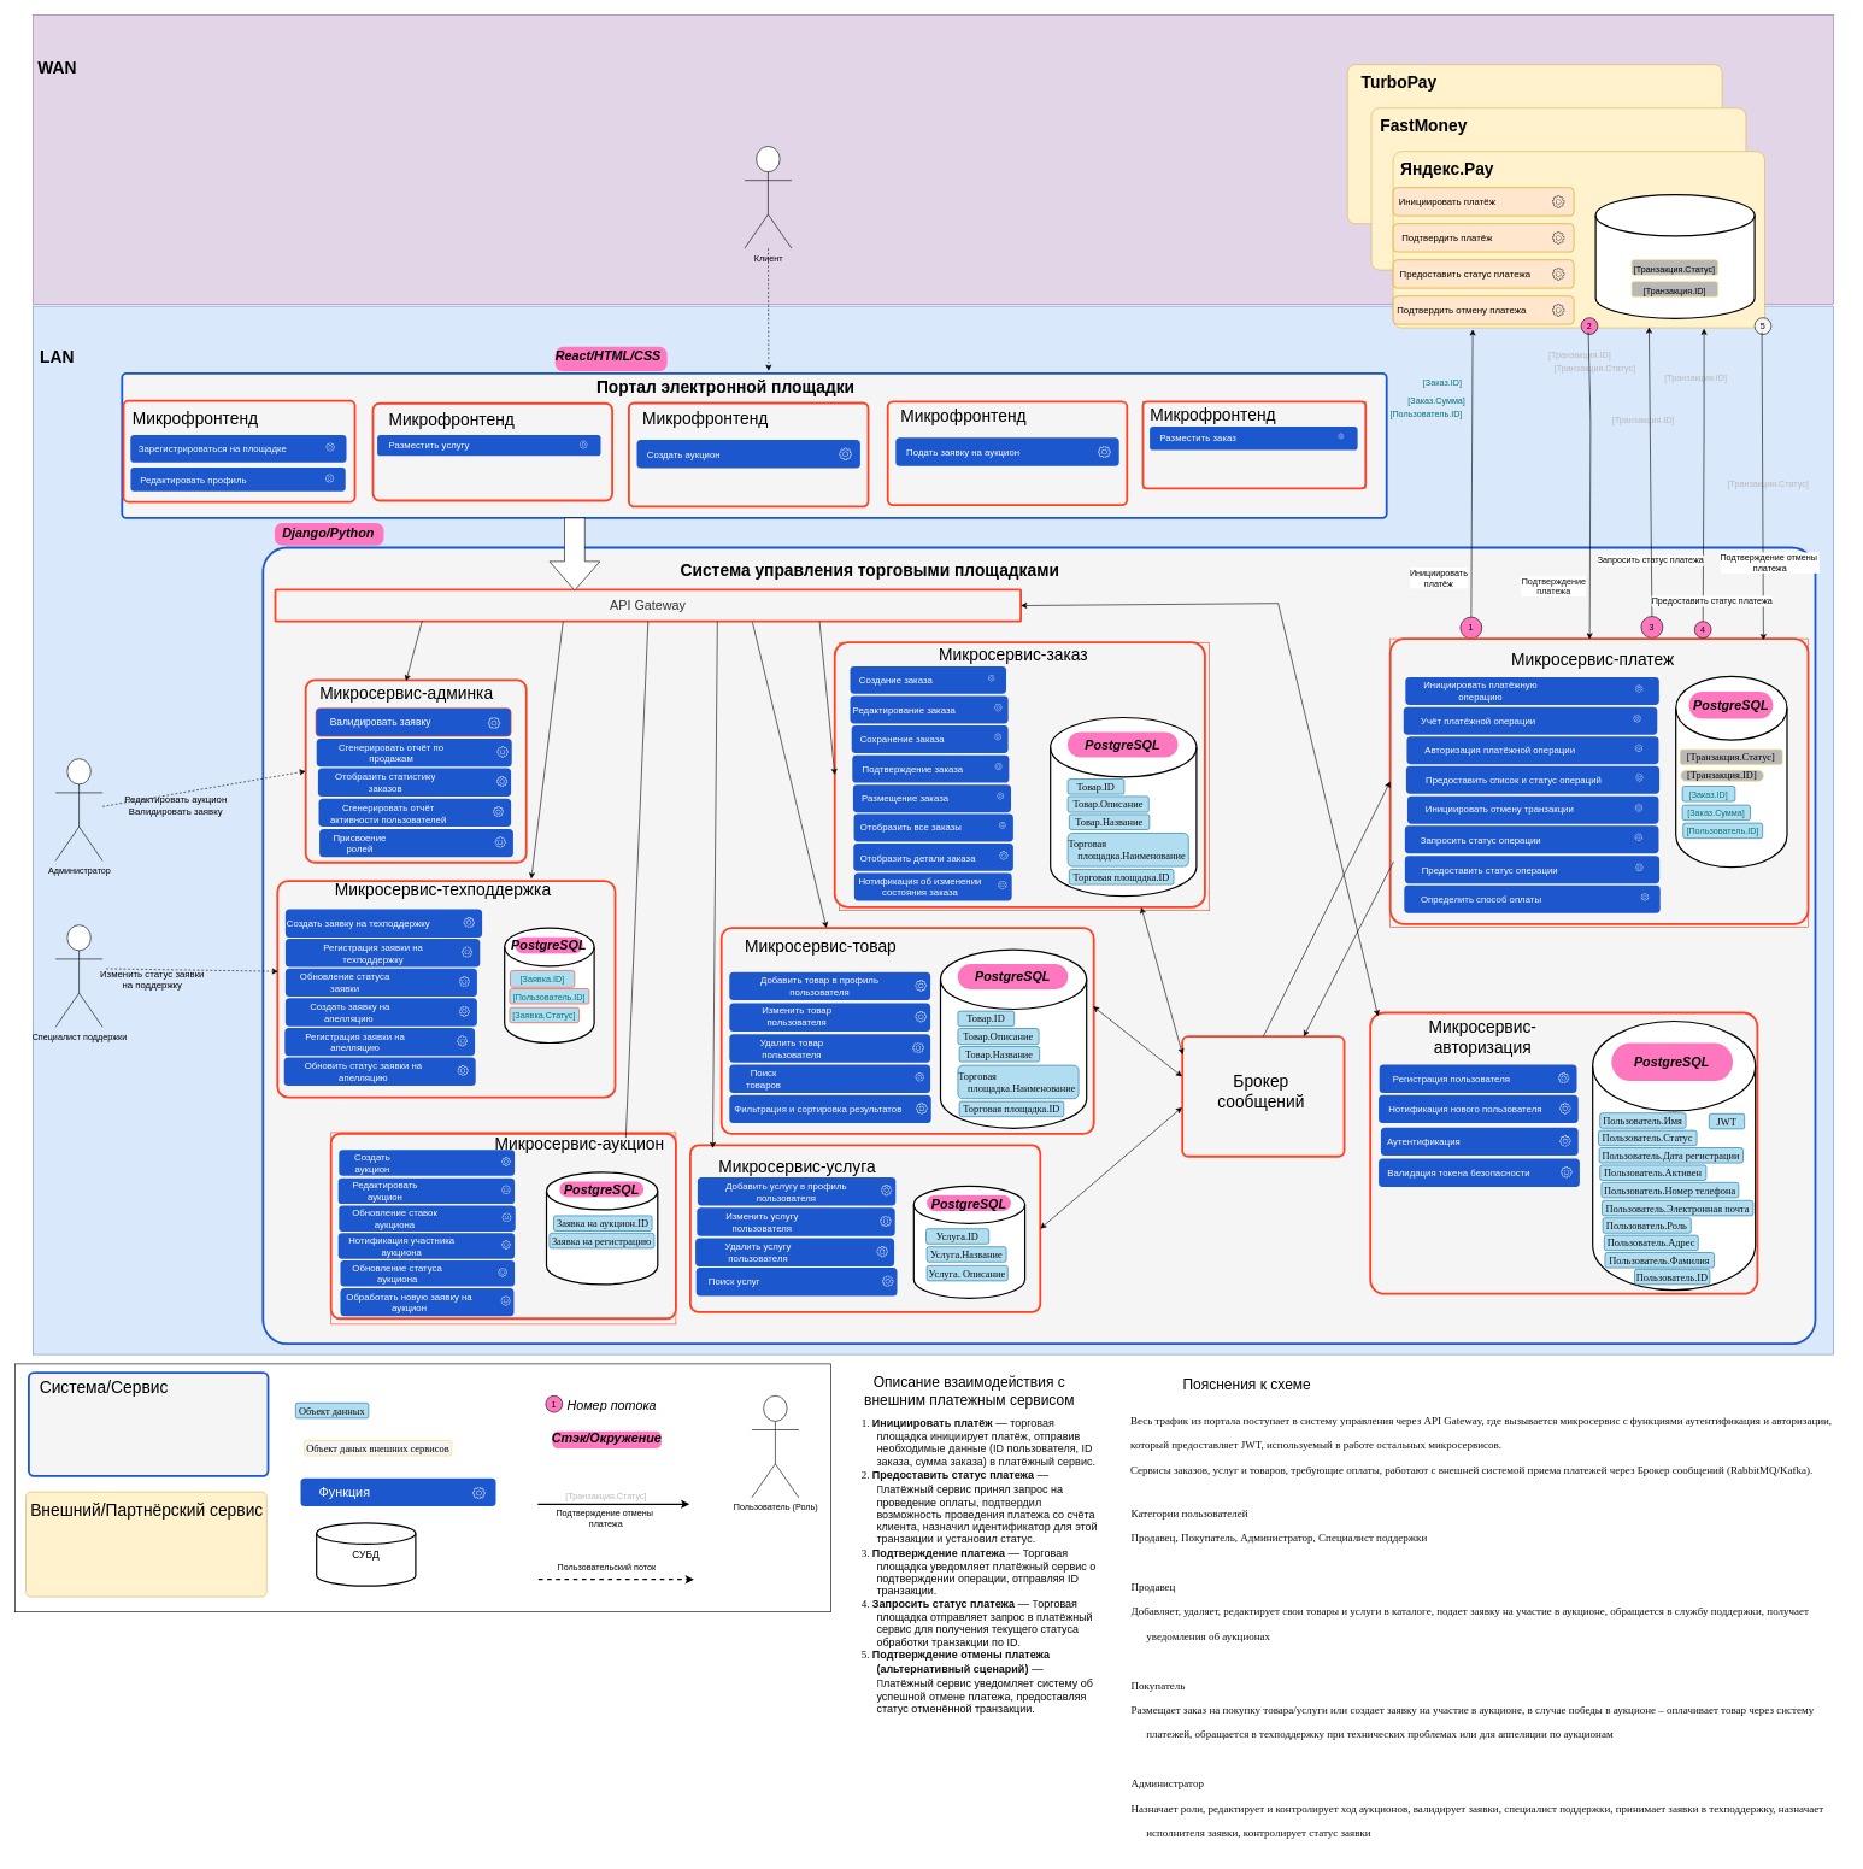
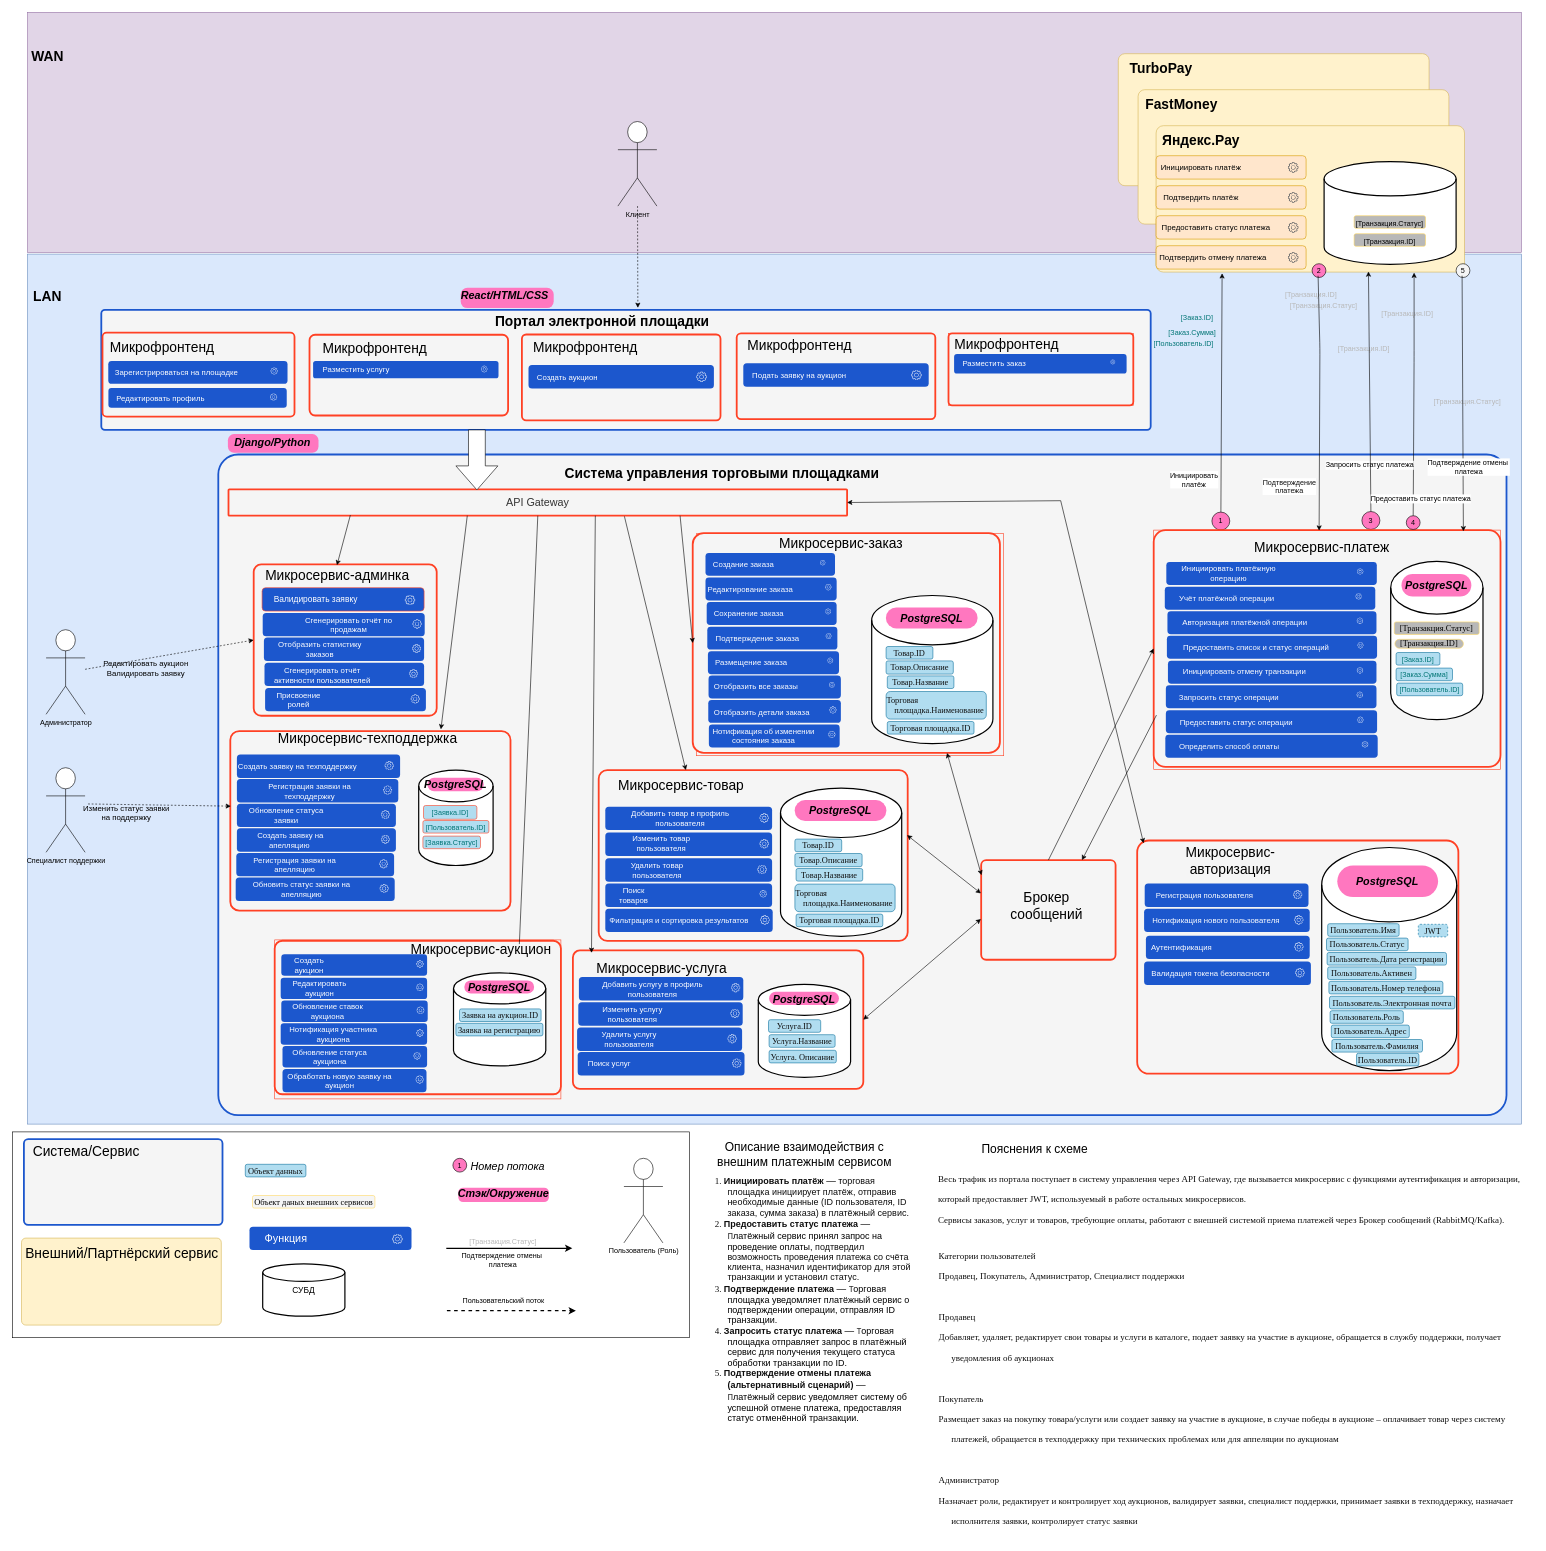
- <mxCell id="144" value="Сгенерировать отчёт по продажам" style="text;html=1;align=center;verticalAlign=middle;whiteSpace=wrap;rounded=1;fontSize=13;fontColor=#FFFFFF;strokeColor=none;" vertex="1" parent="141"><mxGeometry x="5.243" y="4.5" width="197.476" height="30" as="geometry" /></mxCell>
+ <mxCell id="144" value="Сгенерировать отчёт по продажам" style="text;html=1;align=center;verticalAlign=middle;whiteSpace=wrap;rounded=1;fontSize=13;fontColor=#FFFFFF;strokeColor=none;" vertex="1" parent="141"><mxGeometry x="45.243" y="4.5" width="197.476" height="30" as="geometry" /></mxCell>
- <mxCell id="292" value="&lt;p style=&quot;margin: 0px 0px 0px 13px; text-indent: -13px; font-variant-numeric: normal; font-variant-east-asian: normal; font-variant-alternates: normal; font-kerning: auto; font-optical-sizing: auto; font-feature-settings: normal; font-variation-settings: normal; font-variant-position: normal; font-stretch: normal; line-height: normal; color: rgb(14, 14, 14); text-align: start;&quot; class=&quot;p1&quot;&gt;&lt;font face=&quot;Times New Roman&quot;&gt;&lt;span style=&quot;font-size: 14px;&quot;&gt;JWT&lt;/span&gt;&lt;/font&gt;&lt;/p&gt;" style="rounded=1;whiteSpace=wrap;html=1;fillColor=#b1ddf0;strokeColor=#10739e;" vertex="1" parent="276"><mxGeometry x="161" y="128" width="49" height="21" as="geometry" /></mxCell>
+ <mxCell id="292" value="&lt;p style=&quot;margin: 0px 0px 0px 13px; text-indent: -13px; font-variant-numeric: normal; font-variant-east-asian: normal; font-variant-alternates: normal; font-kerning: auto; font-optical-sizing: auto; font-feature-settings: normal; font-variation-settings: normal; font-variant-position: normal; font-stretch: normal; line-height: normal; color: rgb(14, 14, 14); text-align: start;&quot; class=&quot;p1&quot;&gt;&lt;font face=&quot;Times New Roman&quot;&gt;&lt;span style=&quot;font-size: 14px;&quot;&gt;JWT&lt;/span&gt;&lt;/font&gt;&lt;/p&gt;" style="rounded=1;whiteSpace=wrap;html=1;fillColor=#b1ddf0;strokeColor=#10739e;dashed=1;" vertex="1" parent="276"><mxGeometry x="161" y="128" width="49" height="21" as="geometry" /></mxCell>
